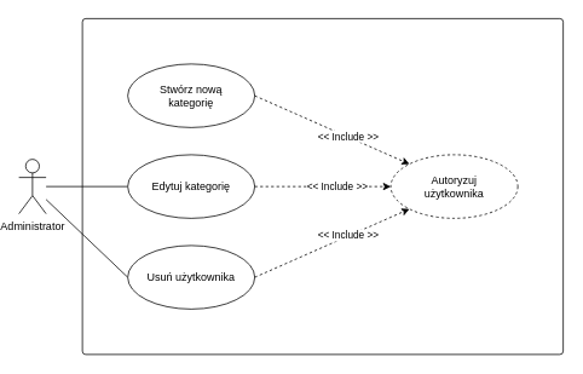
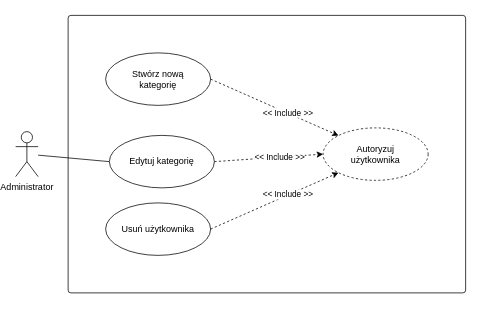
- <mxCell id="7" value="Edytuj kategorię" style="ellipse;whiteSpace=wrap;html=1;" vertex="1" parent="1"><mxGeometry x="140" y="170" width="140" height="70" as="geometry" /></mxCell>
+ <mxCell id="7" value="Edytuj kategorię" style="ellipse;whiteSpace=wrap;html=1;" vertex="1" parent="1"><mxGeometry x="145" y="180" width="140" height="70" as="geometry" /></mxCell>
- <mxCell id="4" style="edgeStyle=none;rounded=0;orthogonalLoop=1;jettySize=auto;html=1;entryX=0;entryY=0.5;entryDx=0;entryDy=0;endArrow=none;endFill=0;" edge="1" parent="1" source="5" target="8"><mxGeometry relative="1" as="geometry" /></mxCell>
